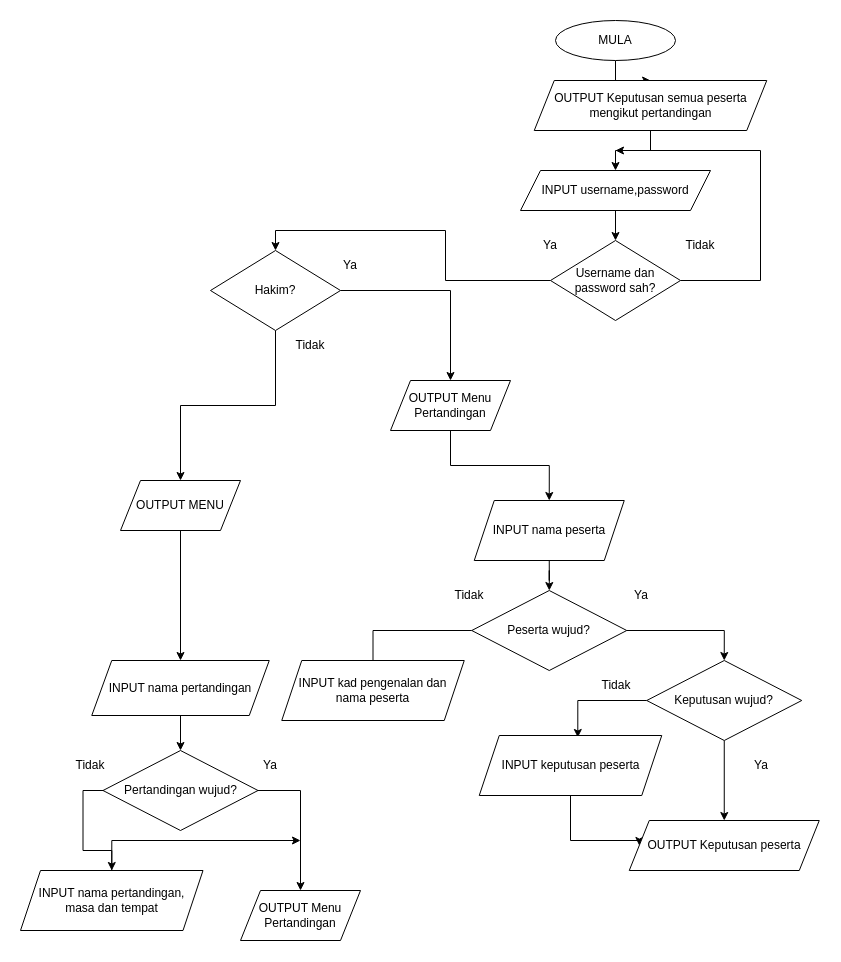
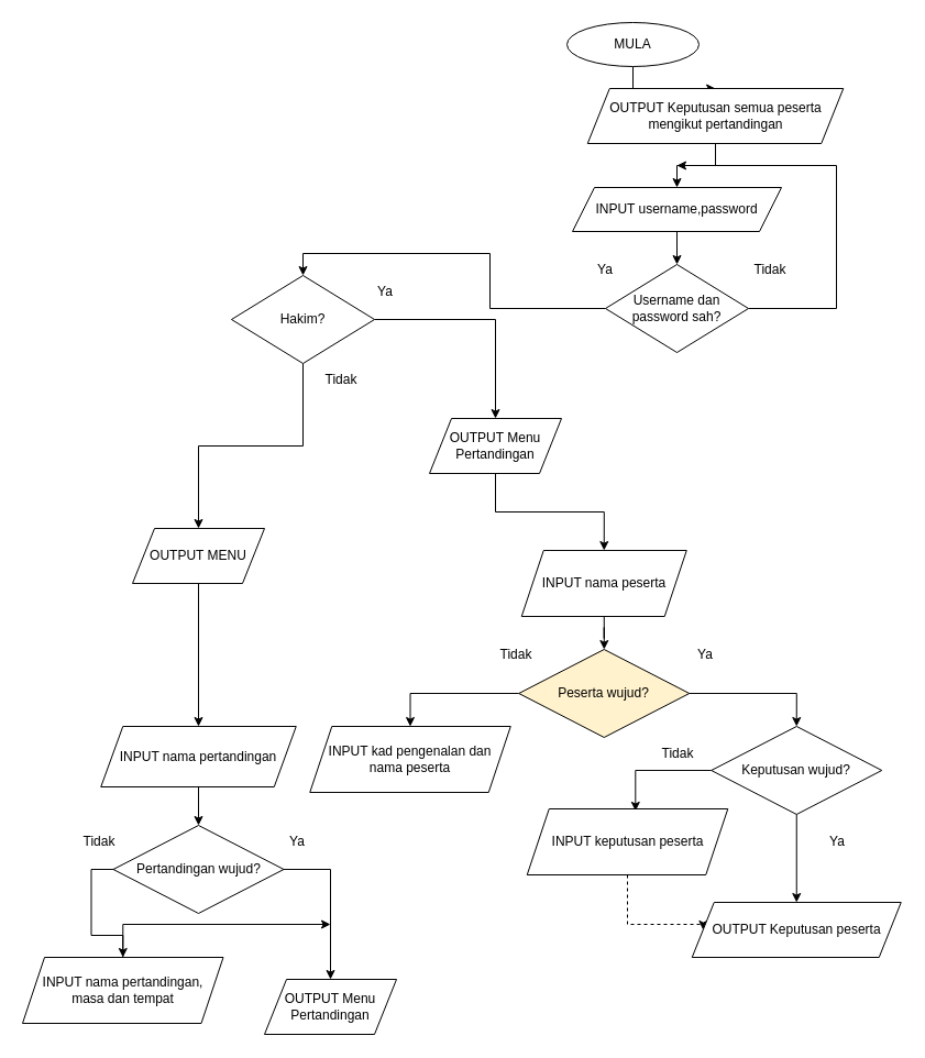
- <mxCell id="3" value="MULA" style="ellipse;whiteSpace=wrap;html=1;" parent="1" vertex="1"><mxGeometry x="555" y="20" width="120" height="40" as="geometry" /></mxCell>
+ <mxCell id="3" value="MULA" style="ellipse;whiteSpace=wrap;html=1;" parent="1" vertex="1"><mxGeometry x="515" y="20" width="120" height="40" as="geometry" /></mxCell>
- <mxCell id="24" value="Peserta wujud?" style="rhombus;whiteSpace=wrap;html=1;" parent="1" vertex="1"><mxGeometry x="471.25" y="590" width="155" height="80" as="geometry" /></mxCell>
+ <mxCell id="24" value="Peserta wujud?" style="rhombus;whiteSpace=wrap;html=1;fillColor=#fff2cc;" parent="1" vertex="1"><mxGeometry x="471.25" y="590" width="155" height="80" as="geometry" /></mxCell>
- <mxCell id="22" style="edgeStyle=orthogonalEdgeStyle;rounded=0;orthogonalLoop=1;jettySize=auto;html=1;exitX=0;exitY=0.5;exitDx=0;exitDy=0;entryX=0.5;entryY=0;entryDx=0;entryDy=0;endArrow=none;" parent="1" source="24" target="25" edge="1"><mxGeometry relative="1" as="geometry" /></mxCell>
+ <mxCell id="22" style="edgeStyle=orthogonalEdgeStyle;rounded=0;orthogonalLoop=1;jettySize=auto;html=1;exitX=0;exitY=0.5;exitDx=0;exitDy=0;entryX=0.5;entryY=0;entryDx=0;entryDy=0;" parent="1" source="24" target="25" edge="1"><mxGeometry relative="1" as="geometry" /></mxCell>
- <mxCell id="31" style="edgeStyle=orthogonalEdgeStyle;rounded=0;orthogonalLoop=1;jettySize=auto;html=1;exitX=0.5;exitY=1;exitDx=0;exitDy=0;entryX=0;entryY=0.5;entryDx=0;entryDy=0;" parent="1" source="32" target="35" edge="1"><mxGeometry relative="1" as="geometry"><Array as="points"><mxPoint x="570.25" y="840" /><mxPoint x="639.25" y="840" /></Array></mxGeometry></mxCell>
+ <mxCell id="31" style="edgeStyle=orthogonalEdgeStyle;rounded=0;orthogonalLoop=1;jettySize=auto;html=1;exitX=0.5;exitY=1;exitDx=0;exitDy=0;entryX=0;entryY=0.5;entryDx=0;entryDy=0;dashed=1;" parent="1" source="32" target="35" edge="1"><mxGeometry relative="1" as="geometry"><Array as="points"><mxPoint x="570.25" y="840" /><mxPoint x="639.25" y="840" /></Array></mxGeometry></mxCell>
